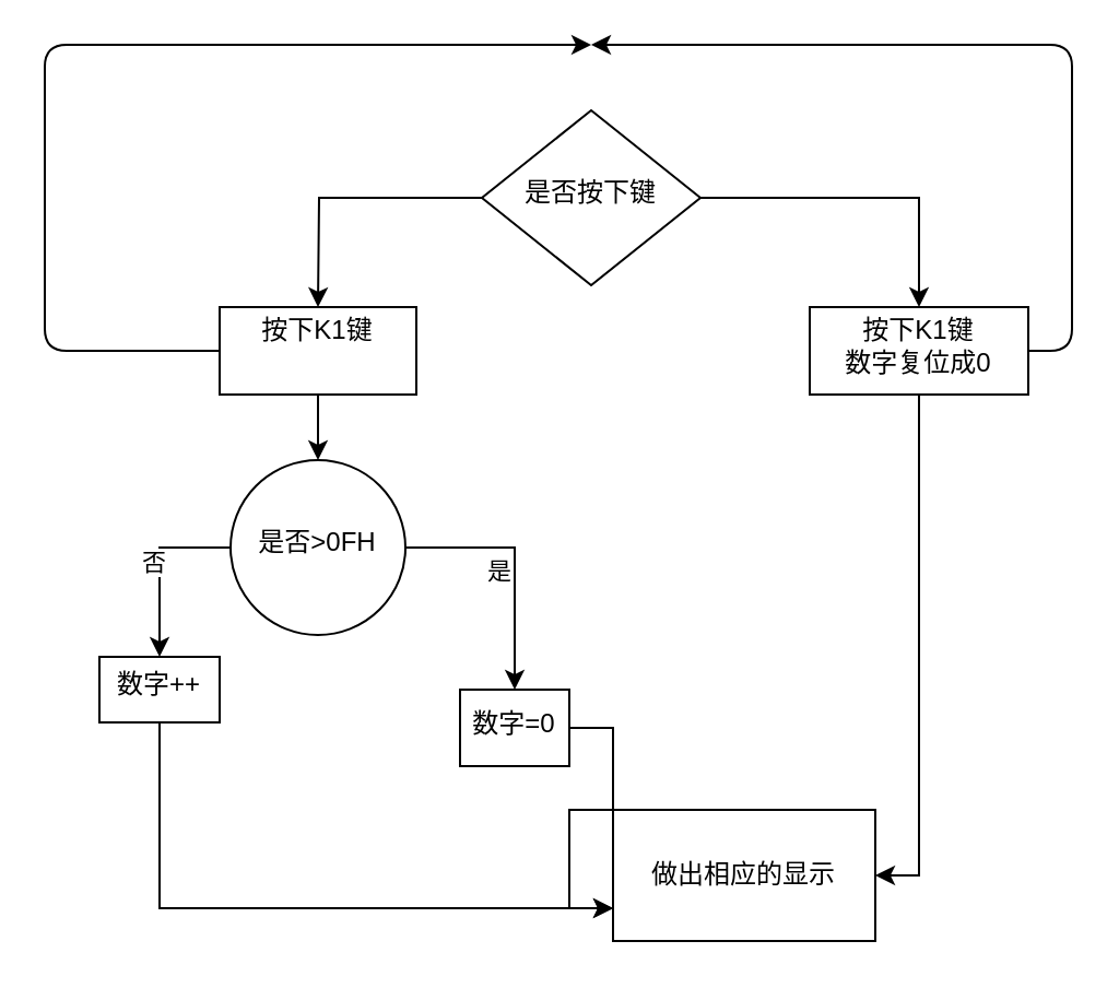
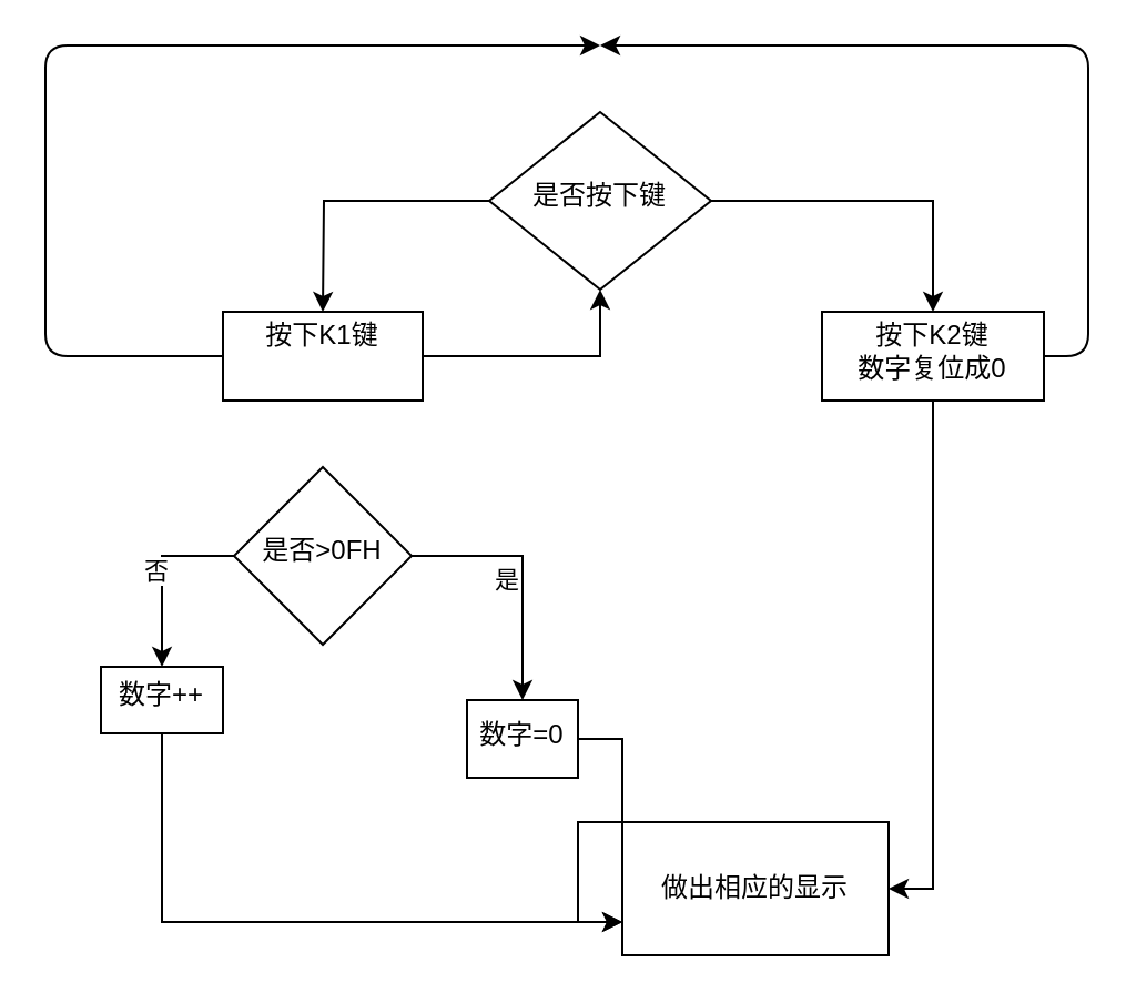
- <mxCell id="6" value="按下K1键&lt;br&gt;数字复位成0" style="whiteSpace=wrap;html=1;shadow=0;strokeWidth=1;spacing=6;spacingTop=-4;" vertex="1" parent="1"><mxGeometry x="370" y="140" width="100" height="40" as="geometry" /></mxCell>
+ <mxCell id="6" value="按下K2键&lt;br&gt;数字复位成0" style="whiteSpace=wrap;html=1;shadow=0;strokeWidth=1;spacing=6;spacingTop=-4;" vertex="1" parent="1"><mxGeometry x="370" y="140" width="100" height="40" as="geometry" /></mxCell>
- <mxCell id="7" value="" style="edgeStyle=orthogonalEdgeStyle;rounded=0;orthogonalLoop=1;jettySize=auto;html=1;" edge="1" parent="1" source="8" target="16"><mxGeometry relative="1" as="geometry" /></mxCell>
+ <mxCell id="7" value="" style="edgeStyle=orthogonalEdgeStyle;rounded=0;orthogonalLoop=1;jettySize=auto;html=1;" edge="1" parent="1" source="8" target="4"><mxGeometry relative="1" as="geometry" /></mxCell>
- <mxCell id="16" value="是否&amp;gt;0FH" style="ellipse;whiteSpace=wrap;html=1;shadow=0;strokeWidth=1;spacing=6;spacingTop=-4;" vertex="1" parent="1"><mxGeometry x="105" y="210" width="80" height="80" as="geometry" /></mxCell>
+ <mxCell id="16" value="是否&amp;gt;0FH" style="rhombus;whiteSpace=wrap;html=1;shadow=0;strokeWidth=1;spacing=6;spacingTop=-4;" vertex="1" parent="1"><mxGeometry x="105" y="210" width="80" height="80" as="geometry" /></mxCell>
